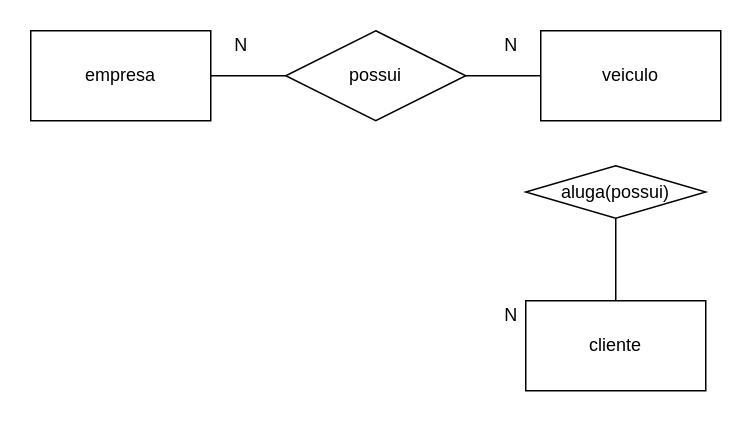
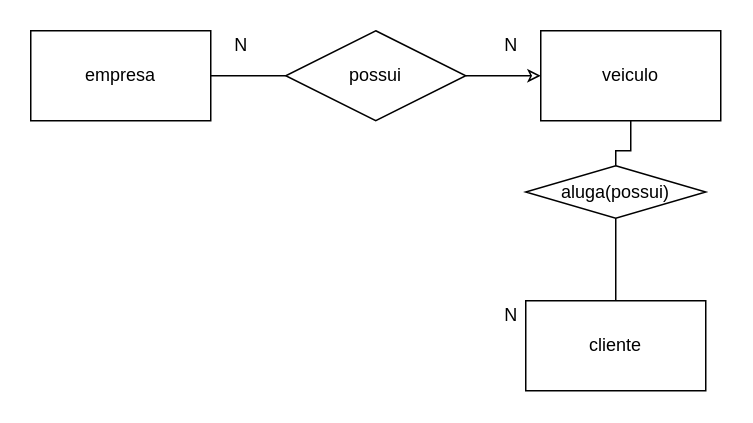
- <mxCell id="8" value="" style="edgeStyle=orthogonalEdgeStyle;rounded=0;orthogonalLoop=1;jettySize=auto;html=1;endArrow=none;endFill=0;" edge="1" parent="1" source="9" target="5"><mxGeometry relative="1" as="geometry" /></mxCell>
+ <mxCell id="8" value="" style="edgeStyle=orthogonalEdgeStyle;rounded=0;orthogonalLoop=1;jettySize=auto;html=1;endArrow=classic;endFill=0;" edge="1" parent="1" source="9" target="5"><mxGeometry relative="1" as="geometry" /></mxCell>
+ <mxCell id="4" value="" style="edgeStyle=orthogonalEdgeStyle;rounded=0;orthogonalLoop=1;jettySize=auto;html=1;endArrow=none;endFill=0;" edge="1" parent="1" source="5" target="10"><mxGeometry relative="1" as="geometry" /></mxCell>
